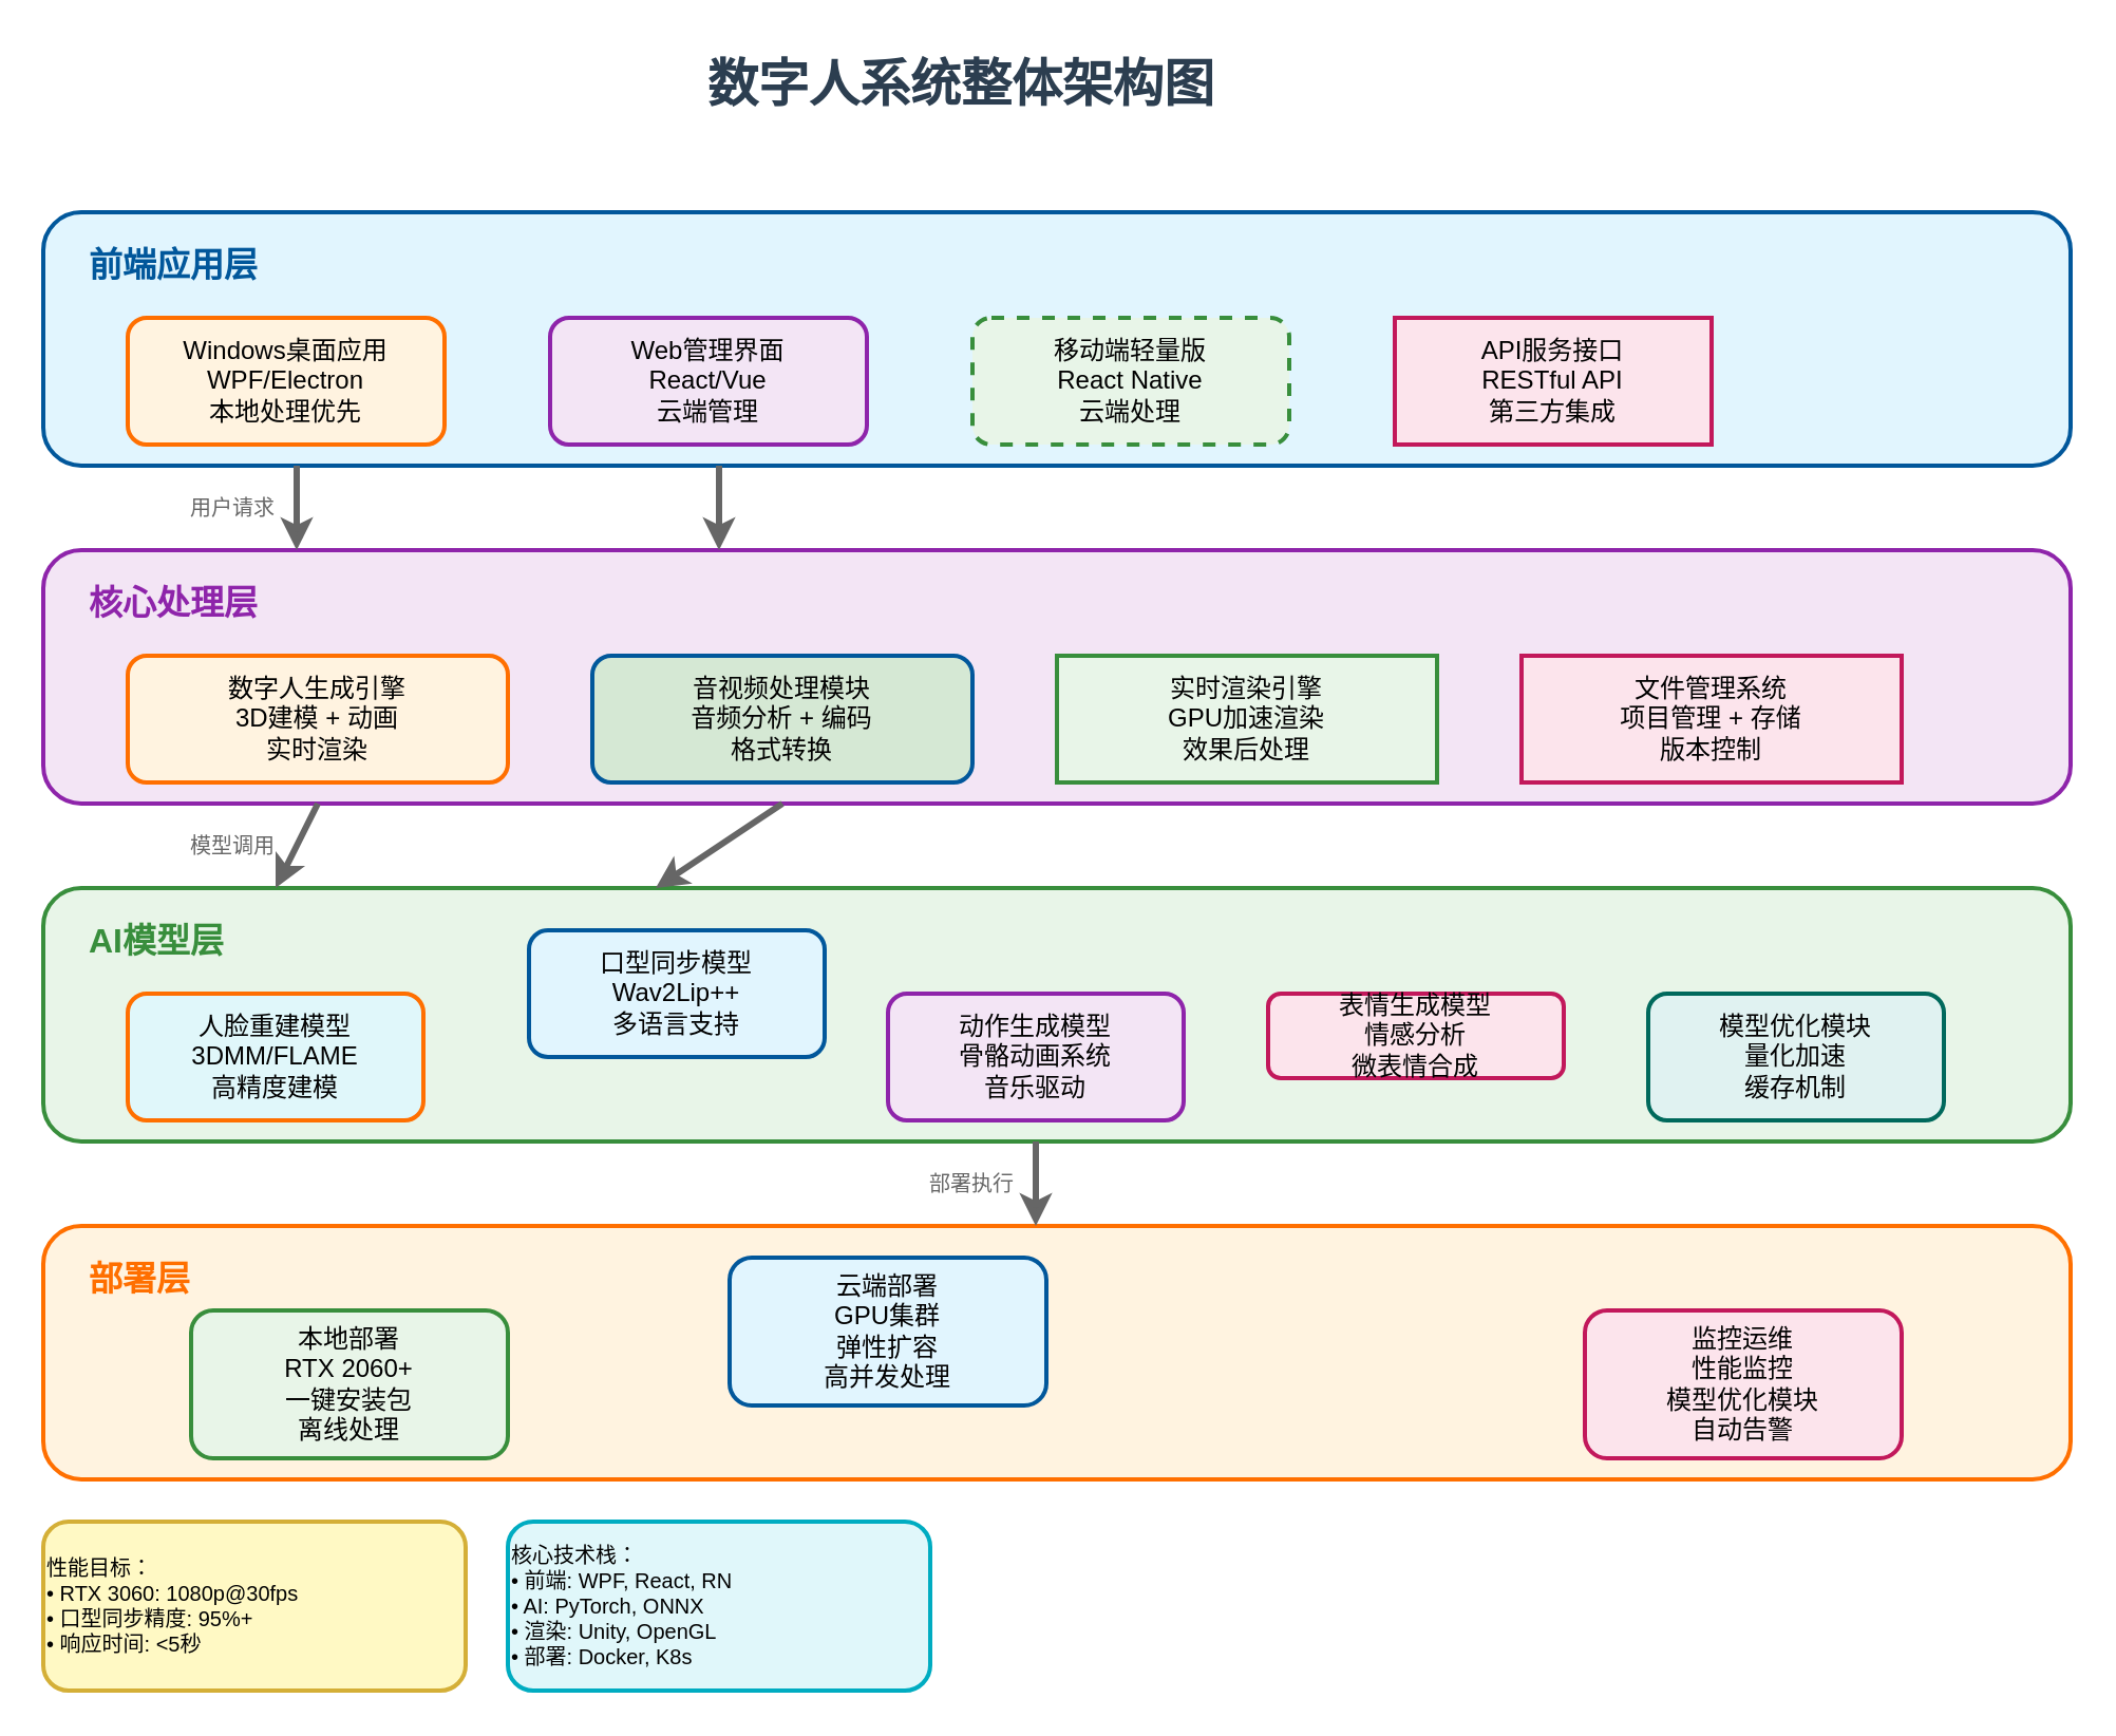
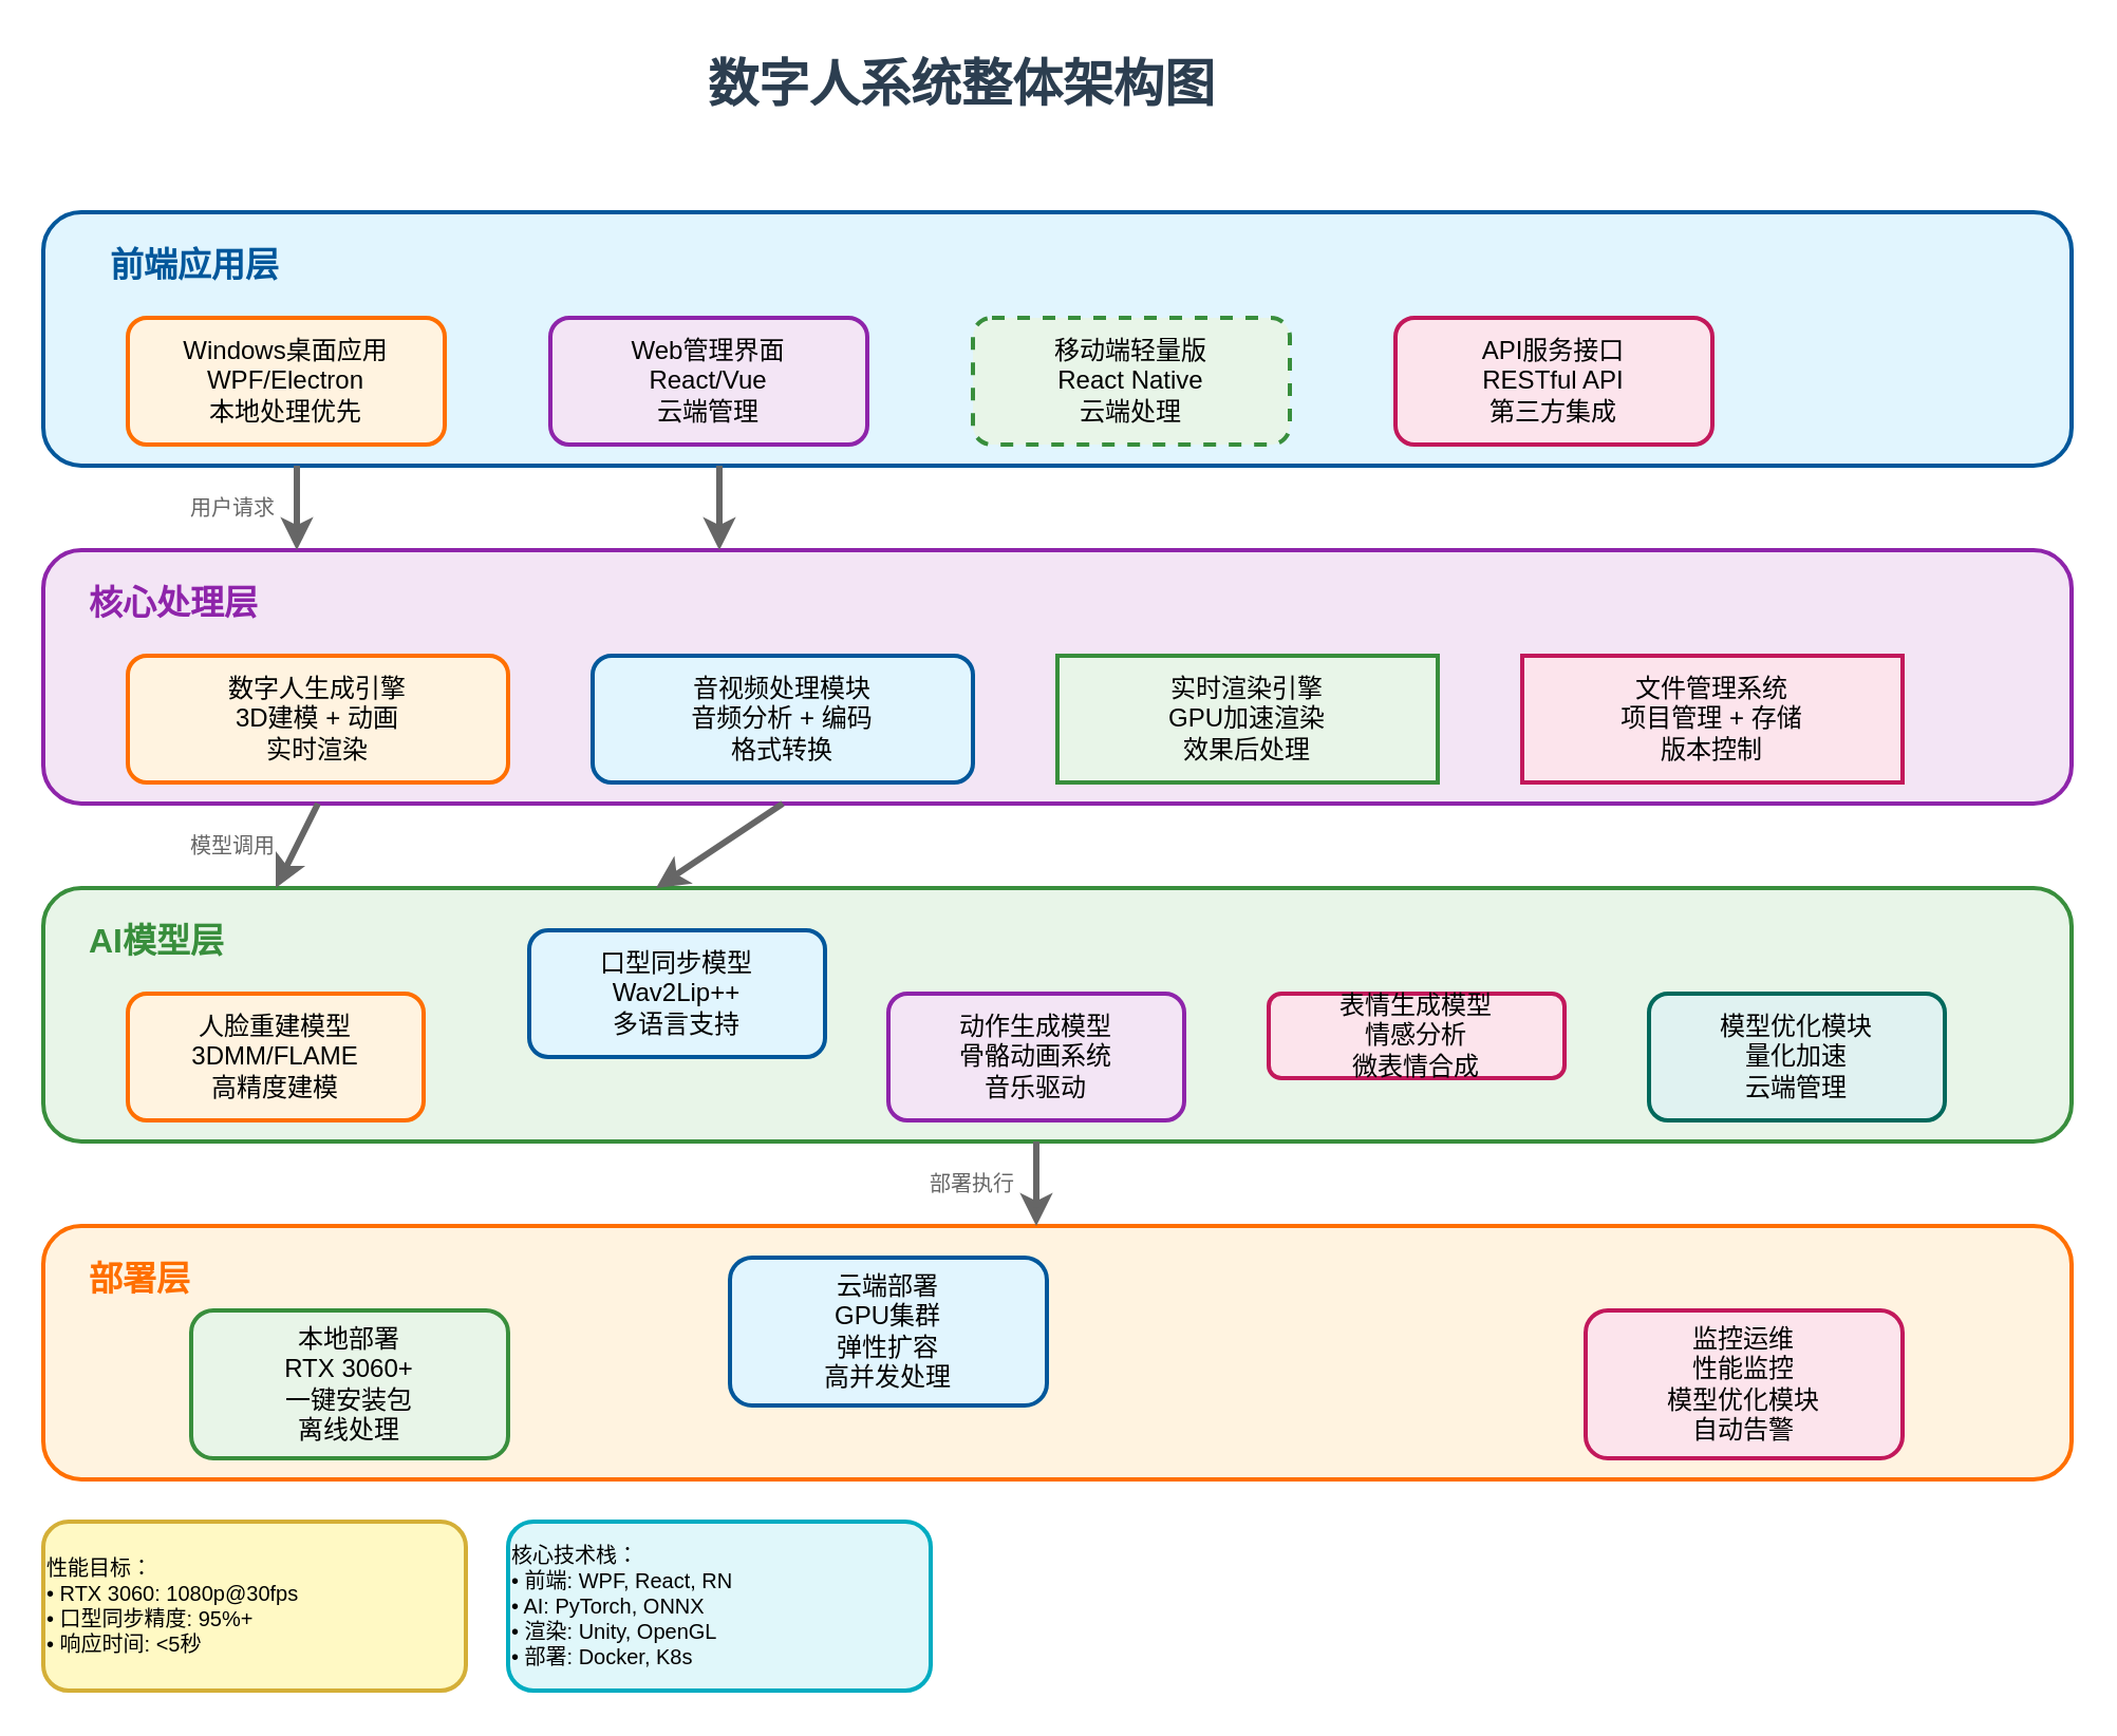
- <mxCell id="4" value="前端应用层" style="text;html=1;strokeColor=none;fillColor=none;align=left;verticalAlign=middle;whiteSpace=wrap;rounded=0;fontSize=16;fontStyle=1;fontColor=#01579b;" vertex="1" parent="1"><mxGeometry x="40" y="110" width="100" height="30" as="geometry" /></mxCell>
+ <mxCell id="4" value="前端应用层" style="text;html=1;strokeColor=none;fillColor=none;align=left;verticalAlign=middle;whiteSpace=wrap;rounded=0;fontSize=16;fontStyle=1;fontColor=#01579b;" vertex="1" parent="1"><mxGeometry x="50" y="110" width="100" height="30" as="geometry" /></mxCell>
- <mxCell id="8" value="API服务接口&#10;RESTful API&#10;第三方集成" style="whiteSpace=wrap;html=1;fillColor=#fce4ec;strokeColor=#c2185b;strokeWidth=2;fontSize=12;rounded=0;" vertex="1" parent="1"><mxGeometry x="660" y="150" width="150" height="60" as="geometry" /></mxCell>
+ <mxCell id="8" value="API服务接口&#10;RESTful API&#10;第三方集成" style="rounded=1;whiteSpace=wrap;html=1;fillColor=#fce4ec;strokeColor=#c2185b;strokeWidth=2;fontSize=12;" vertex="1" parent="1"><mxGeometry x="660" y="150" width="150" height="60" as="geometry" /></mxCell>
- <mxCell id="12" value="音视频处理模块&#10;音频分析 + 编码&#10;格式转换" style="rounded=1;whiteSpace=wrap;html=1;fillColor=#d5e8d4;strokeColor=#01579b;strokeWidth=2;fontSize=12;" vertex="1" parent="1"><mxGeometry x="280" y="310" width="180" height="60" as="geometry" /></mxCell>
+ <mxCell id="12" value="音视频处理模块&#10;音频分析 + 编码&#10;格式转换" style="rounded=1;whiteSpace=wrap;html=1;fillColor=#e1f5fe;strokeColor=#01579b;strokeWidth=2;fontSize=12;" vertex="1" parent="1"><mxGeometry x="280" y="310" width="180" height="60" as="geometry" /></mxCell>
- <mxCell id="17" value="人脸重建模型&#10;3DMM/FLAME&#10;高精度建模" style="rounded=1;whiteSpace=wrap;html=1;fillColor=#e0f7fa;strokeColor=#ff6f00;strokeWidth=2;fontSize=12;" vertex="1" parent="1"><mxGeometry x="60" y="470" width="140" height="60" as="geometry" /></mxCell>
+ <mxCell id="17" value="人脸重建模型&#10;3DMM/FLAME&#10;高精度建模" style="rounded=1;whiteSpace=wrap;html=1;fillColor=#fff3e0;strokeColor=#ff6f00;strokeWidth=2;fontSize=12;" vertex="1" parent="1"><mxGeometry x="60" y="470" width="140" height="60" as="geometry" /></mxCell>
- <mxCell id="21" value="模型优化模块&#10;量化加速&#10;缓存机制" style="rounded=1;whiteSpace=wrap;html=1;fillColor=#e0f2f1;strokeColor=#00695c;strokeWidth=2;fontSize=12;" vertex="1" parent="1"><mxGeometry x="780" y="470" width="140" height="60" as="geometry" /></mxCell>
+ <mxCell id="21" value="模型优化模块&#10;量化加速&#10;云端管理" style="rounded=1;whiteSpace=wrap;html=1;fillColor=#e0f2f1;strokeColor=#00695c;strokeWidth=2;fontSize=12;" vertex="1" parent="1"><mxGeometry x="780" y="470" width="140" height="60" as="geometry" /></mxCell>
- <mxCell id="24" value="本地部署&#10;RTX 2060+&#10;一键安装包&#10;离线处理" style="rounded=1;whiteSpace=wrap;html=1;fillColor=#e8f5e8;strokeColor=#388e3c;strokeWidth=2;fontSize=12;" vertex="1" parent="1"><mxGeometry x="90" y="620" width="150" height="70" as="geometry" /></mxCell>
+ <mxCell id="24" value="本地部署&#10;RTX 3060+&#10;一键安装包&#10;离线处理" style="rounded=1;whiteSpace=wrap;html=1;fillColor=#e8f5e8;strokeColor=#388e3c;strokeWidth=2;fontSize=12;" vertex="1" parent="1"><mxGeometry x="90" y="620" width="150" height="70" as="geometry" /></mxCell>
